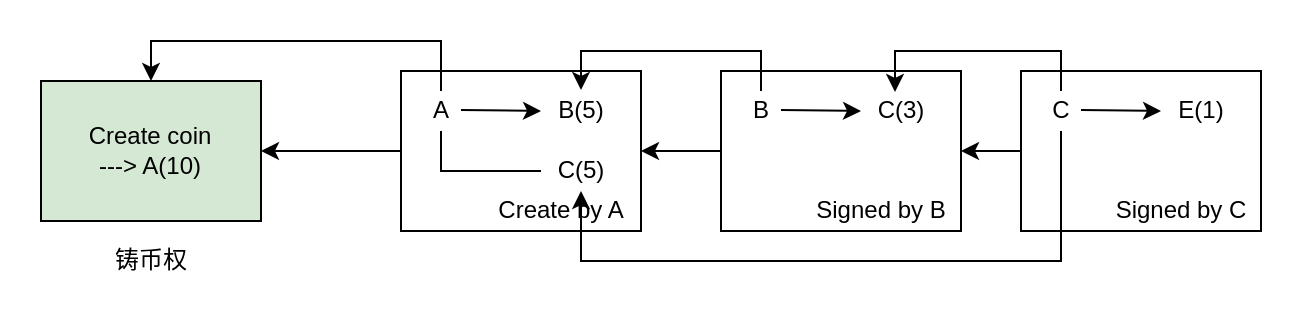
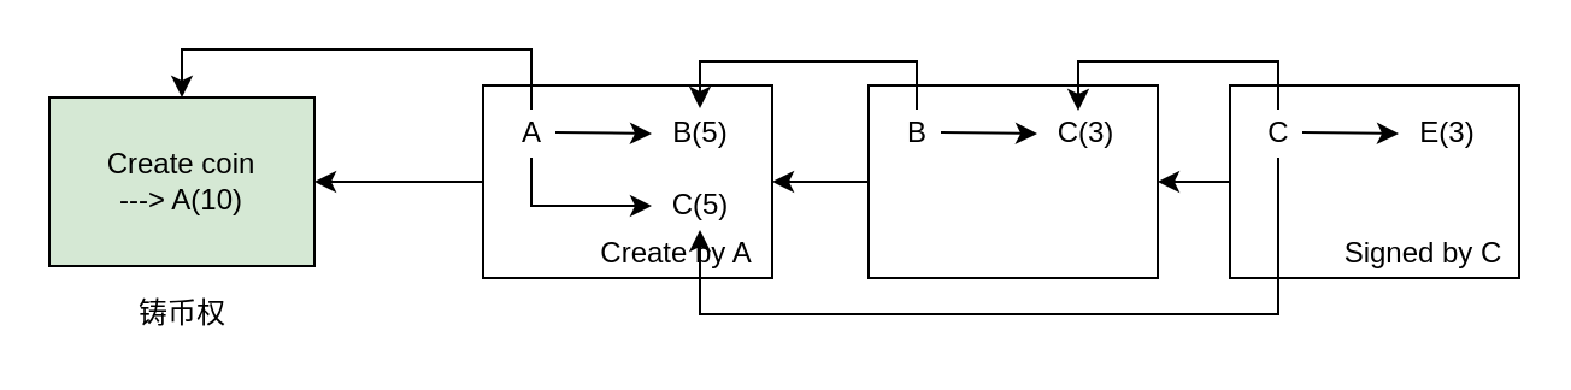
- <mxCell id="26" value="E(1)" style="text;html=1;align=center;verticalAlign=middle;resizable=0;points=[];autosize=1;strokeColor=none;fillColor=none;" vertex="1" parent="1"><mxGeometry x="580" y="45" width="40" height="20" as="geometry" /></mxCell>
+ <mxCell id="26" value="E(3)" style="text;html=1;align=center;verticalAlign=middle;resizable=0;points=[];autosize=1;strokeColor=none;fillColor=none;" vertex="1" parent="1"><mxGeometry x="580" y="45" width="40" height="20" as="geometry" /></mxCell>
- <mxCell id="11" value="" style="endArrow=none;html=1;rounded=0;" edge="1" parent="1" source="7" target="10"><mxGeometry width="50" height="50" relative="1" as="geometry"><mxPoint x="350" y="85" as="sourcePoint" /><mxPoint x="400" y="35" as="targetPoint" /><Array as="points"><mxPoint x="220" y="85" /></Array></mxGeometry></mxCell>
+ <mxCell id="11" value="" style="endArrow=classic;html=1;rounded=0;" edge="1" parent="1" source="7" target="10"><mxGeometry width="50" height="50" relative="1" as="geometry"><mxPoint x="350" y="85" as="sourcePoint" /><mxPoint x="400" y="35" as="targetPoint" /><Array as="points"><mxPoint x="220" y="85" /></Array></mxGeometry></mxCell>
- <mxCell id="19" value="Signed by B" style="text;html=1;align=center;verticalAlign=middle;resizable=0;points=[];autosize=1;strokeColor=none;fillColor=none;" vertex="1" parent="1"><mxGeometry x="400" y="95" width="80" height="20" as="geometry" /></mxCell>
